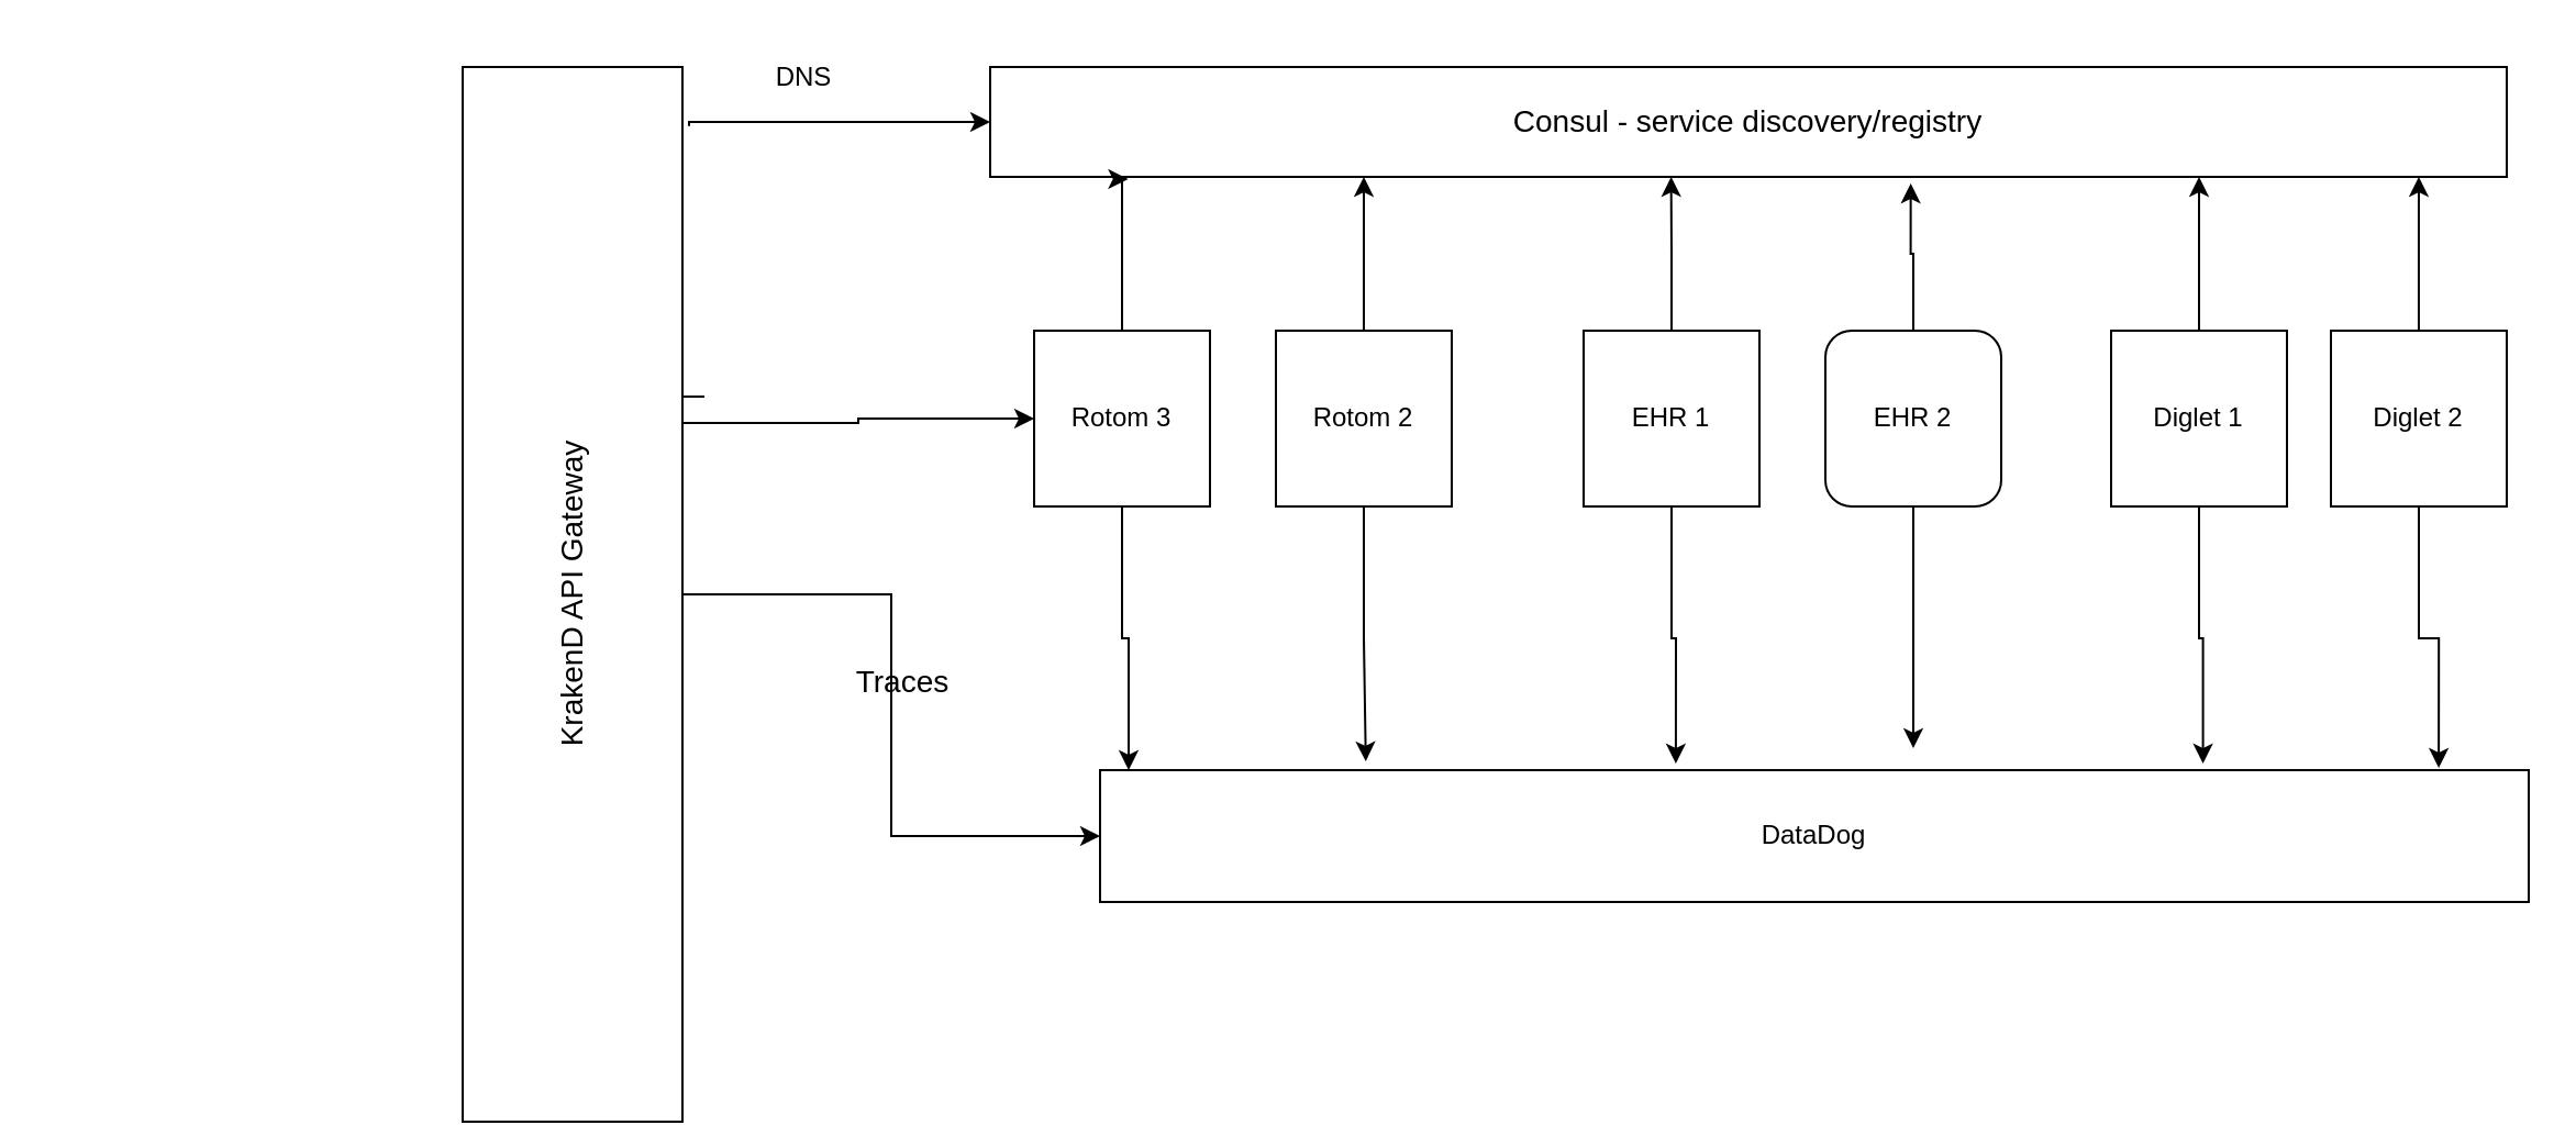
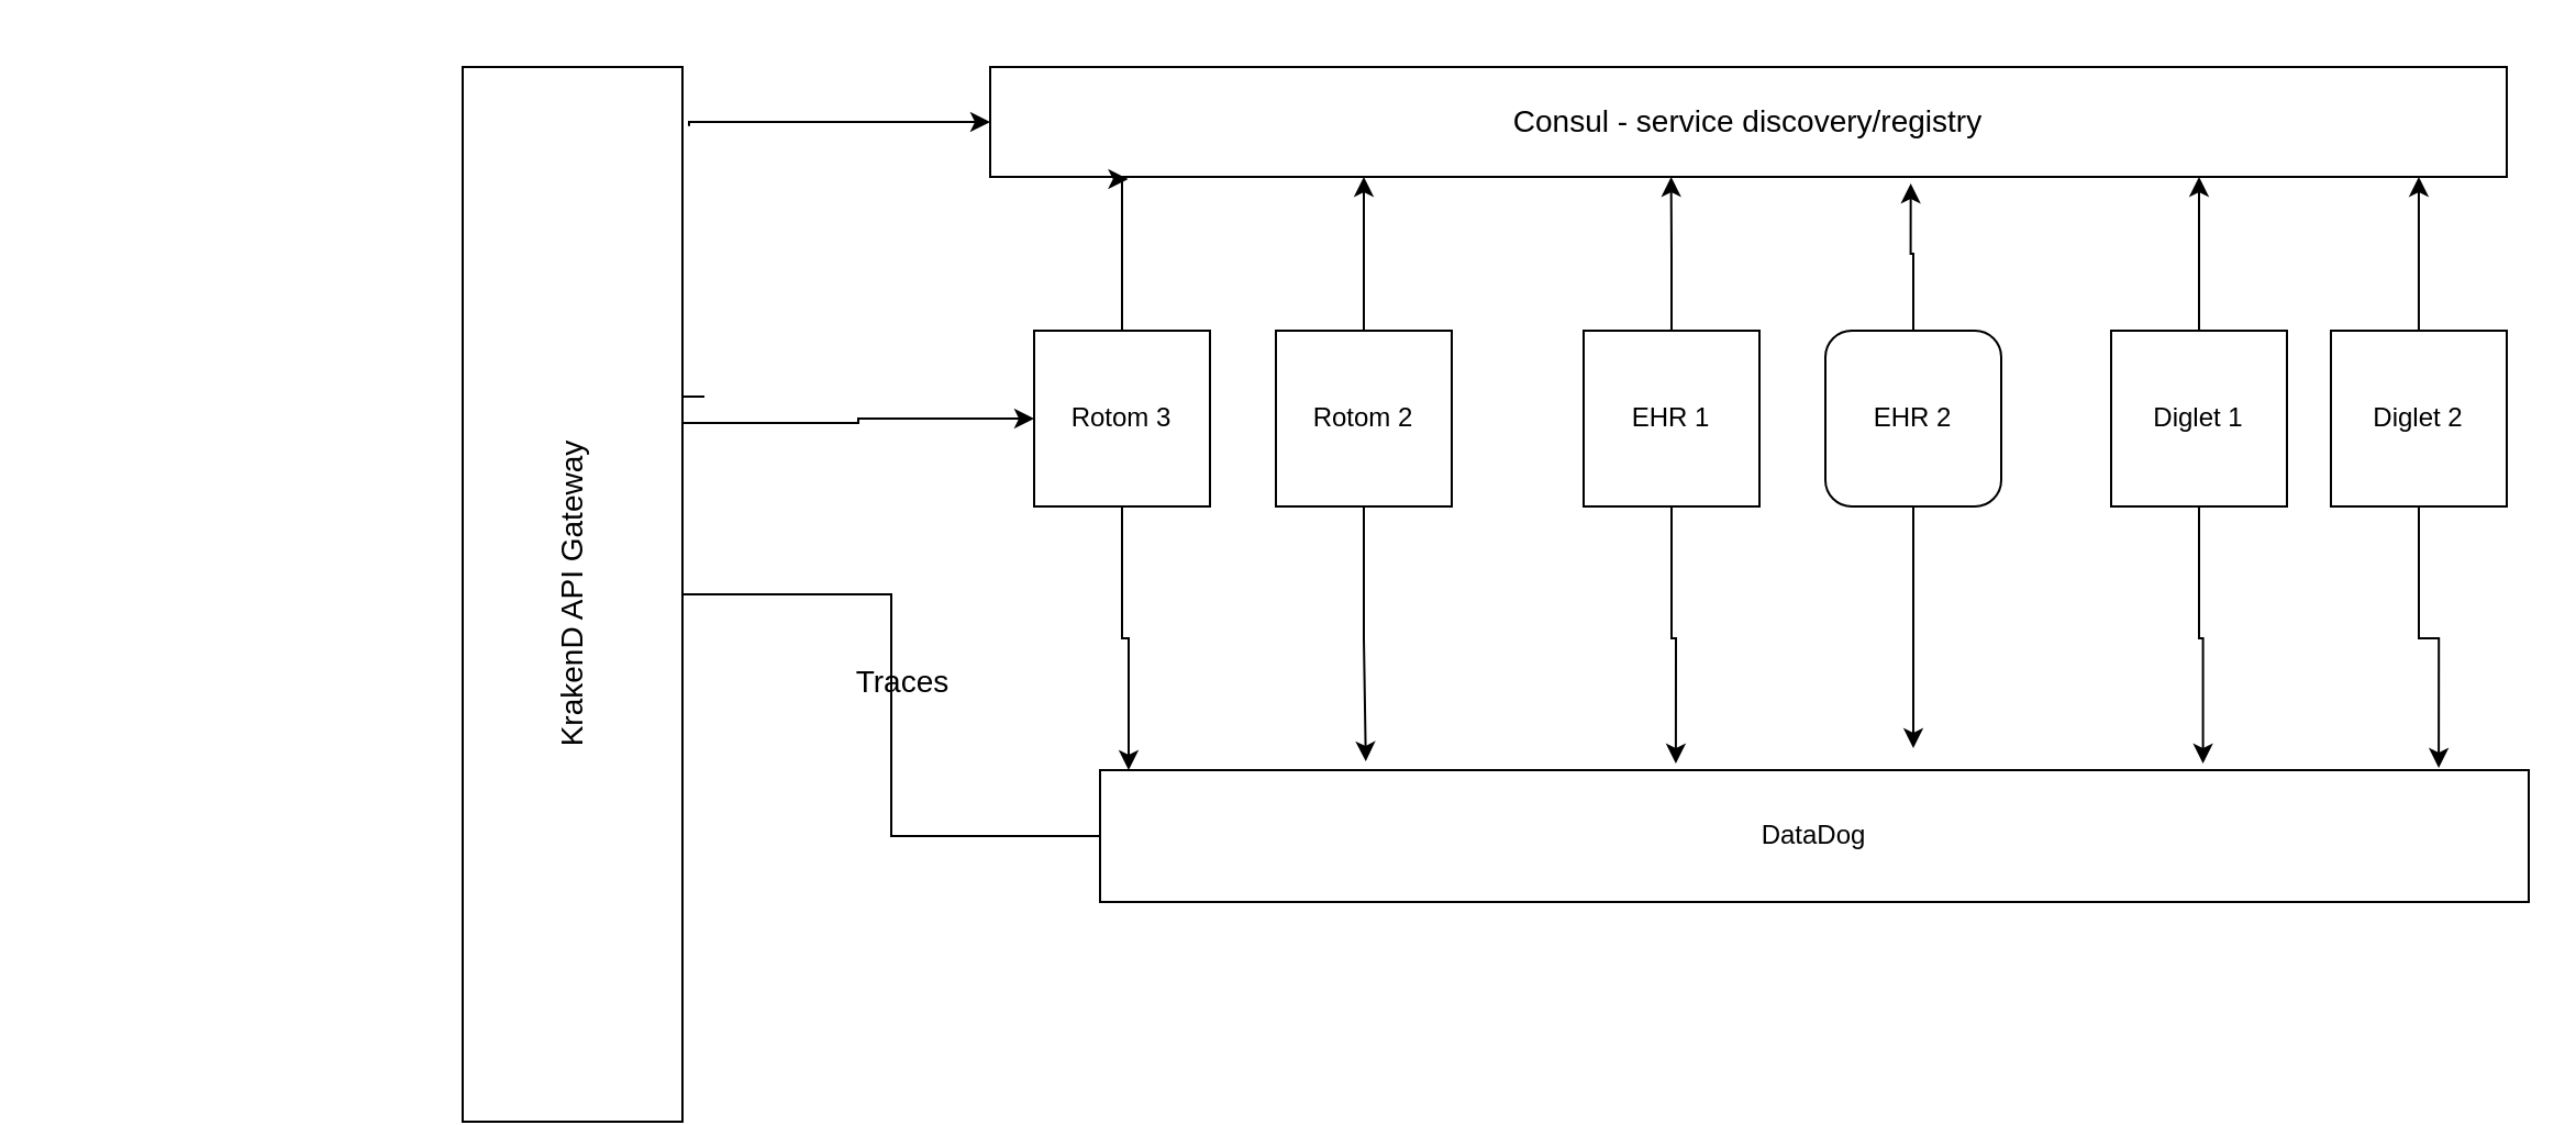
- <mxCell id="26" value="DNS" style="text;html=1;align=center;verticalAlign=middle;resizable=0;points=[];autosize=1;strokeColor=none;fillColor=none;" vertex="1" parent="1"><mxGeometry x="340" y="20" width="50" height="30" as="geometry" /></mxCell>
- <mxCell id="4" style="edgeStyle=orthogonalEdgeStyle;rounded=0;orthogonalLoop=1;jettySize=auto;html=1;entryX=0;entryY=0.5;entryDx=0;entryDy=0;fontSize=14;" edge="1" parent="1" source="5" target="7"><mxGeometry relative="1" as="geometry" /></mxCell>
+ <mxCell id="4" style="edgeStyle=orthogonalEdgeStyle;rounded=0;orthogonalLoop=1;jettySize=auto;html=1;entryX=0;entryY=0.5;entryDx=0;entryDy=0;fontSize=14;endArrow=none;" edge="1" parent="1" source="5" target="7"><mxGeometry relative="1" as="geometry" /></mxCell>
